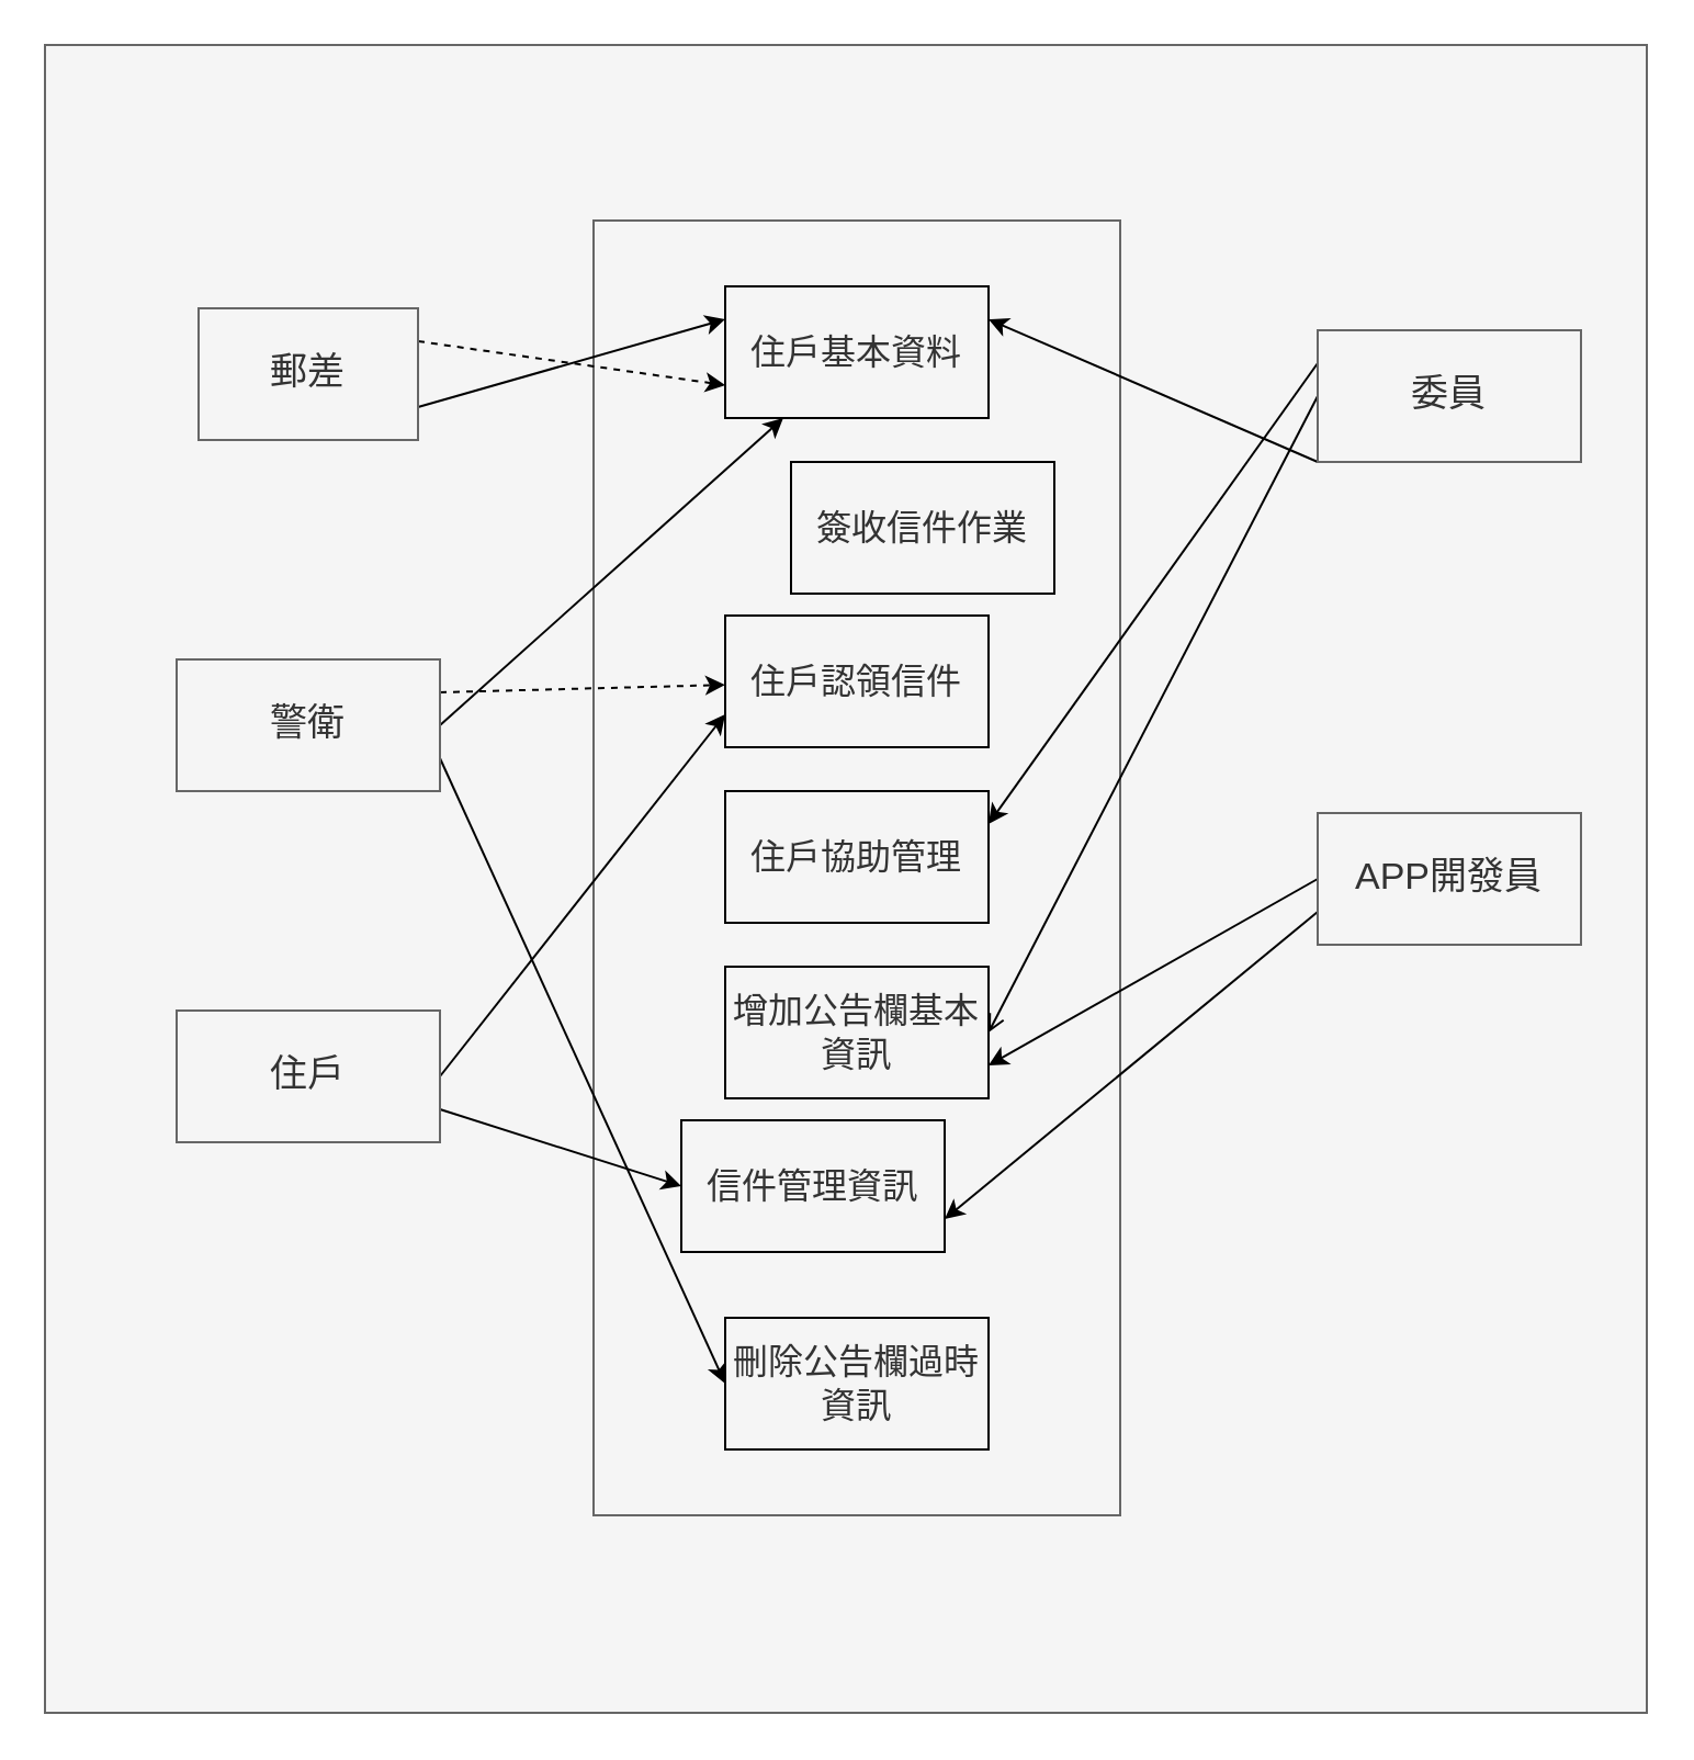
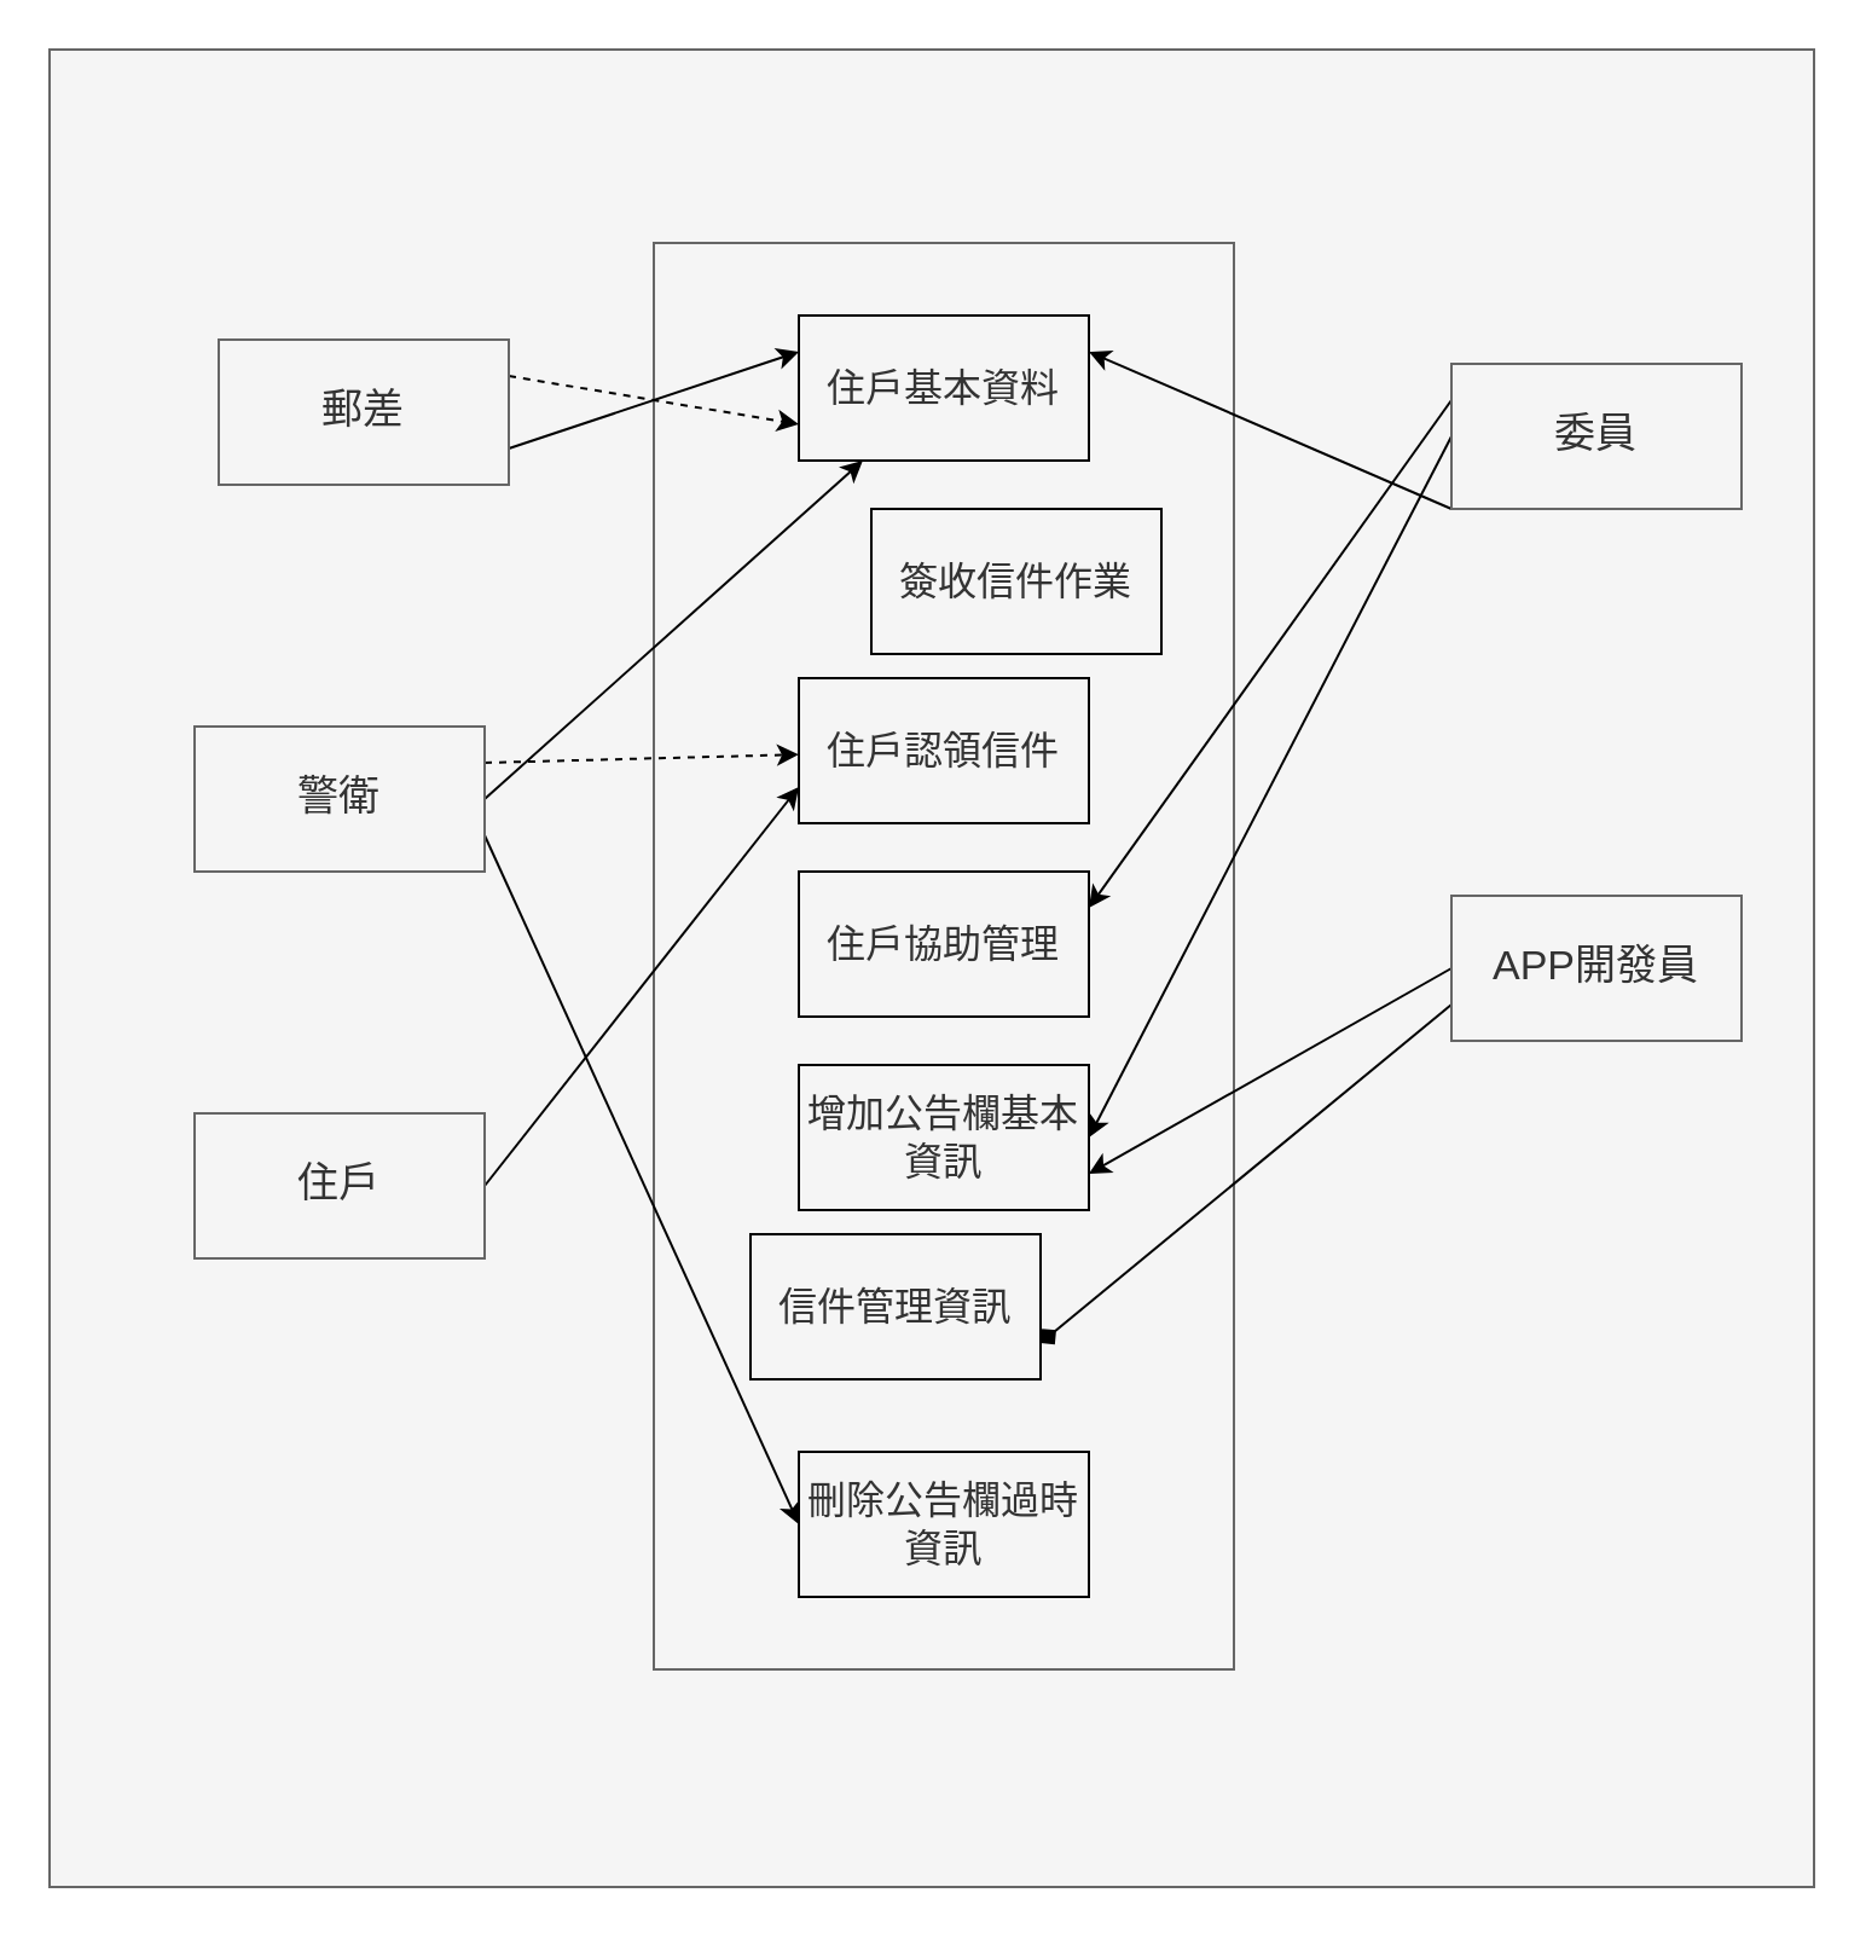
- <mxCell id="13" value="郵差" style="rounded=0;whiteSpace=wrap;html=1;strokeColor=#666666;fillColor=#f5f5f5;fontColor=#333333;fontSize=17;" vertex="1" parent="1"><mxGeometry x="90" y="140" width="100" height="60" as="geometry" /></mxCell>
+ <mxCell id="13" value="郵差" style="rounded=0;whiteSpace=wrap;html=1;strokeColor=#666666;fillColor=#f5f5f5;fontColor=#333333;fontSize=17;" vertex="1" parent="1"><mxGeometry x="90" y="140" width="120" height="60" as="geometry" /></mxCell>
- <mxCell id="26" style="edgeStyle=none;html=1;exitX=0;exitY=0.5;exitDx=0;exitDy=0;entryX=1;entryY=0.5;entryDx=0;entryDy=0;strokeColor=#000000;fontSize=20;fontColor=#000000;endArrow=open;" edge="1" parent="1" source="27" target="8"><mxGeometry relative="1" as="geometry" /></mxCell>
+ <mxCell id="26" style="edgeStyle=none;html=1;exitX=0;exitY=0.5;exitDx=0;exitDy=0;entryX=1;entryY=0.5;entryDx=0;entryDy=0;strokeColor=#000000;fontSize=20;fontColor=#000000;" edge="1" parent="1" source="27" target="8"><mxGeometry relative="1" as="geometry" /></mxCell>
- <mxCell id="19" style="edgeStyle=none;html=1;exitX=1;exitY=0.75;exitDx=0;exitDy=0;entryX=0;entryY=0.5;entryDx=0;entryDy=0;strokeColor=#000000;fontSize=20;fontColor=#000000;" edge="1" parent="1" source="20" target="9"><mxGeometry relative="1" as="geometry" /></mxCell>
- <mxCell id="22" style="edgeStyle=none;html=1;exitX=0;exitY=0.75;exitDx=0;exitDy=0;entryX=1;entryY=0.75;entryDx=0;entryDy=0;strokeColor=#000000;fontSize=20;fontColor=#000000;" edge="1" parent="1" source="23" target="9"><mxGeometry relative="1" as="geometry" /></mxCell>
+ <mxCell id="22" style="edgeStyle=none;html=1;exitX=0;exitY=0.75;exitDx=0;exitDy=0;entryX=1;entryY=0.75;entryDx=0;entryDy=0;strokeColor=#000000;fontSize=20;fontColor=#000000;endArrow=diamond;" edge="1" parent="1" source="23" target="9"><mxGeometry relative="1" as="geometry" /></mxCell>
